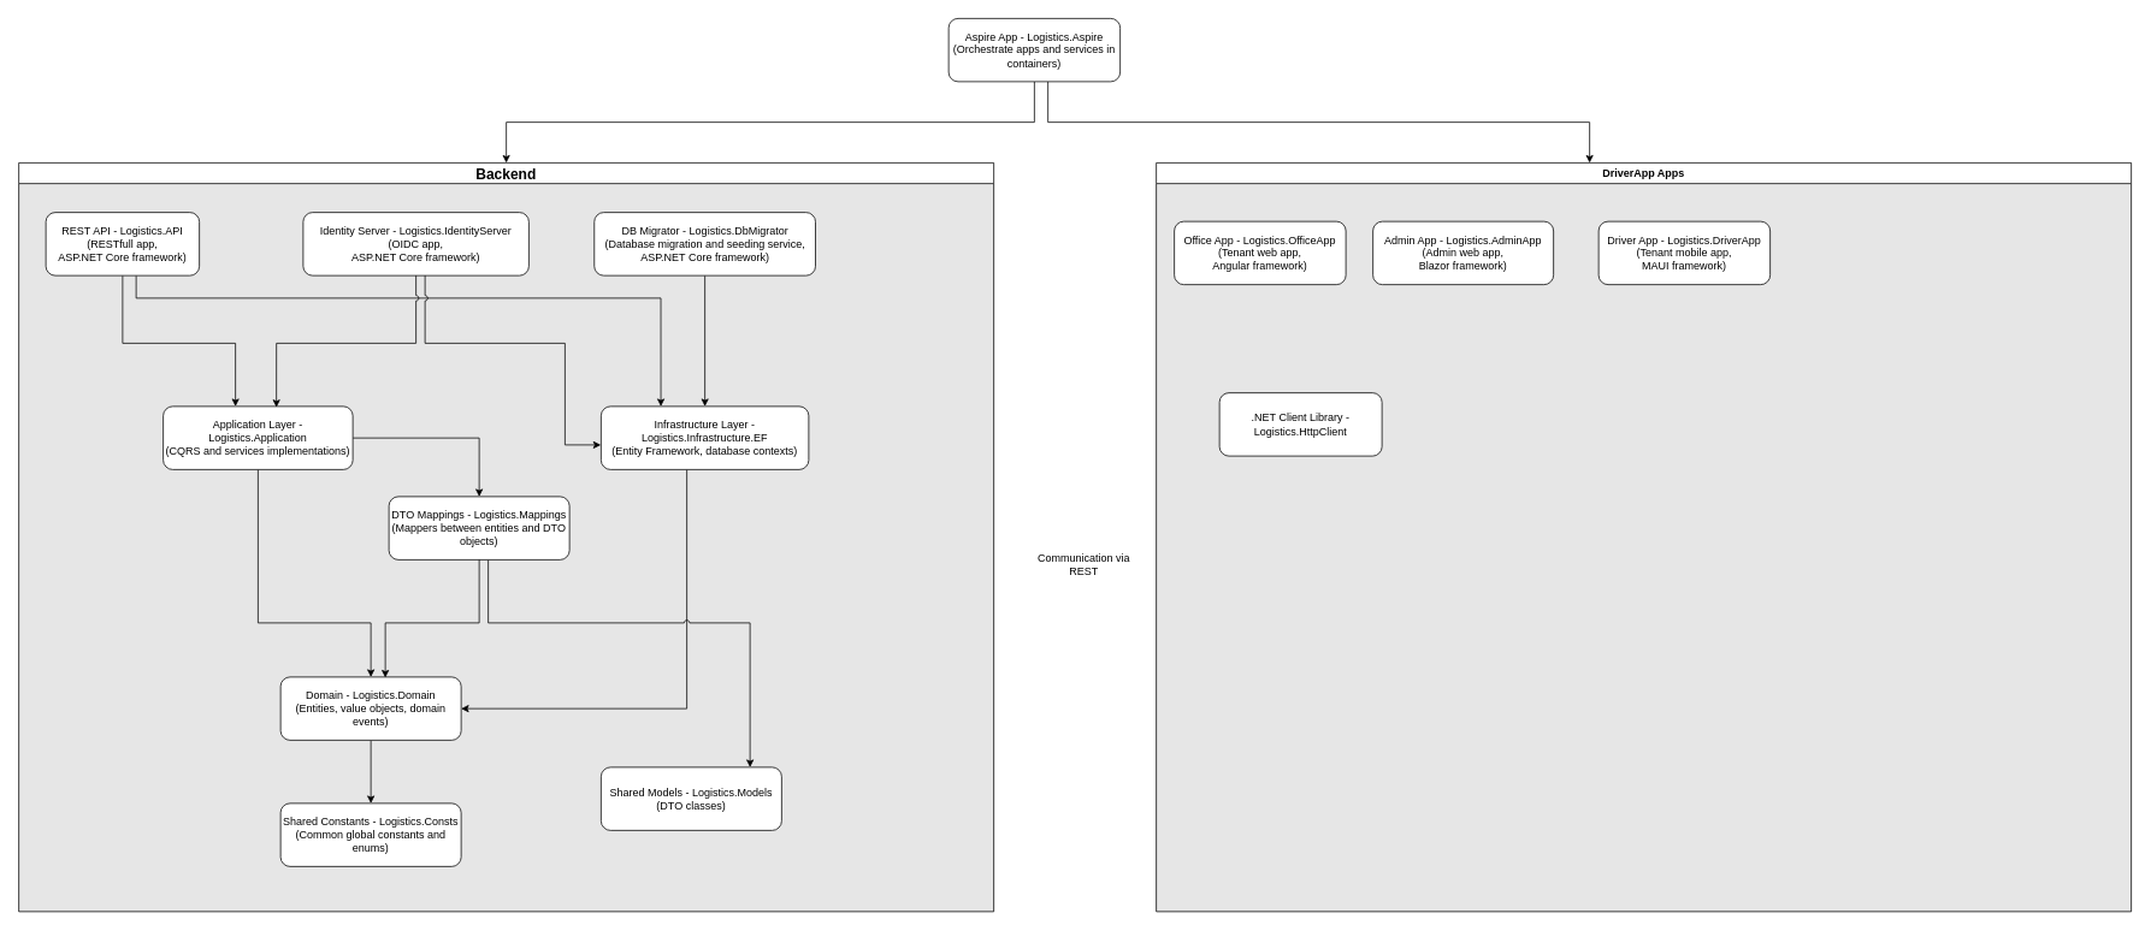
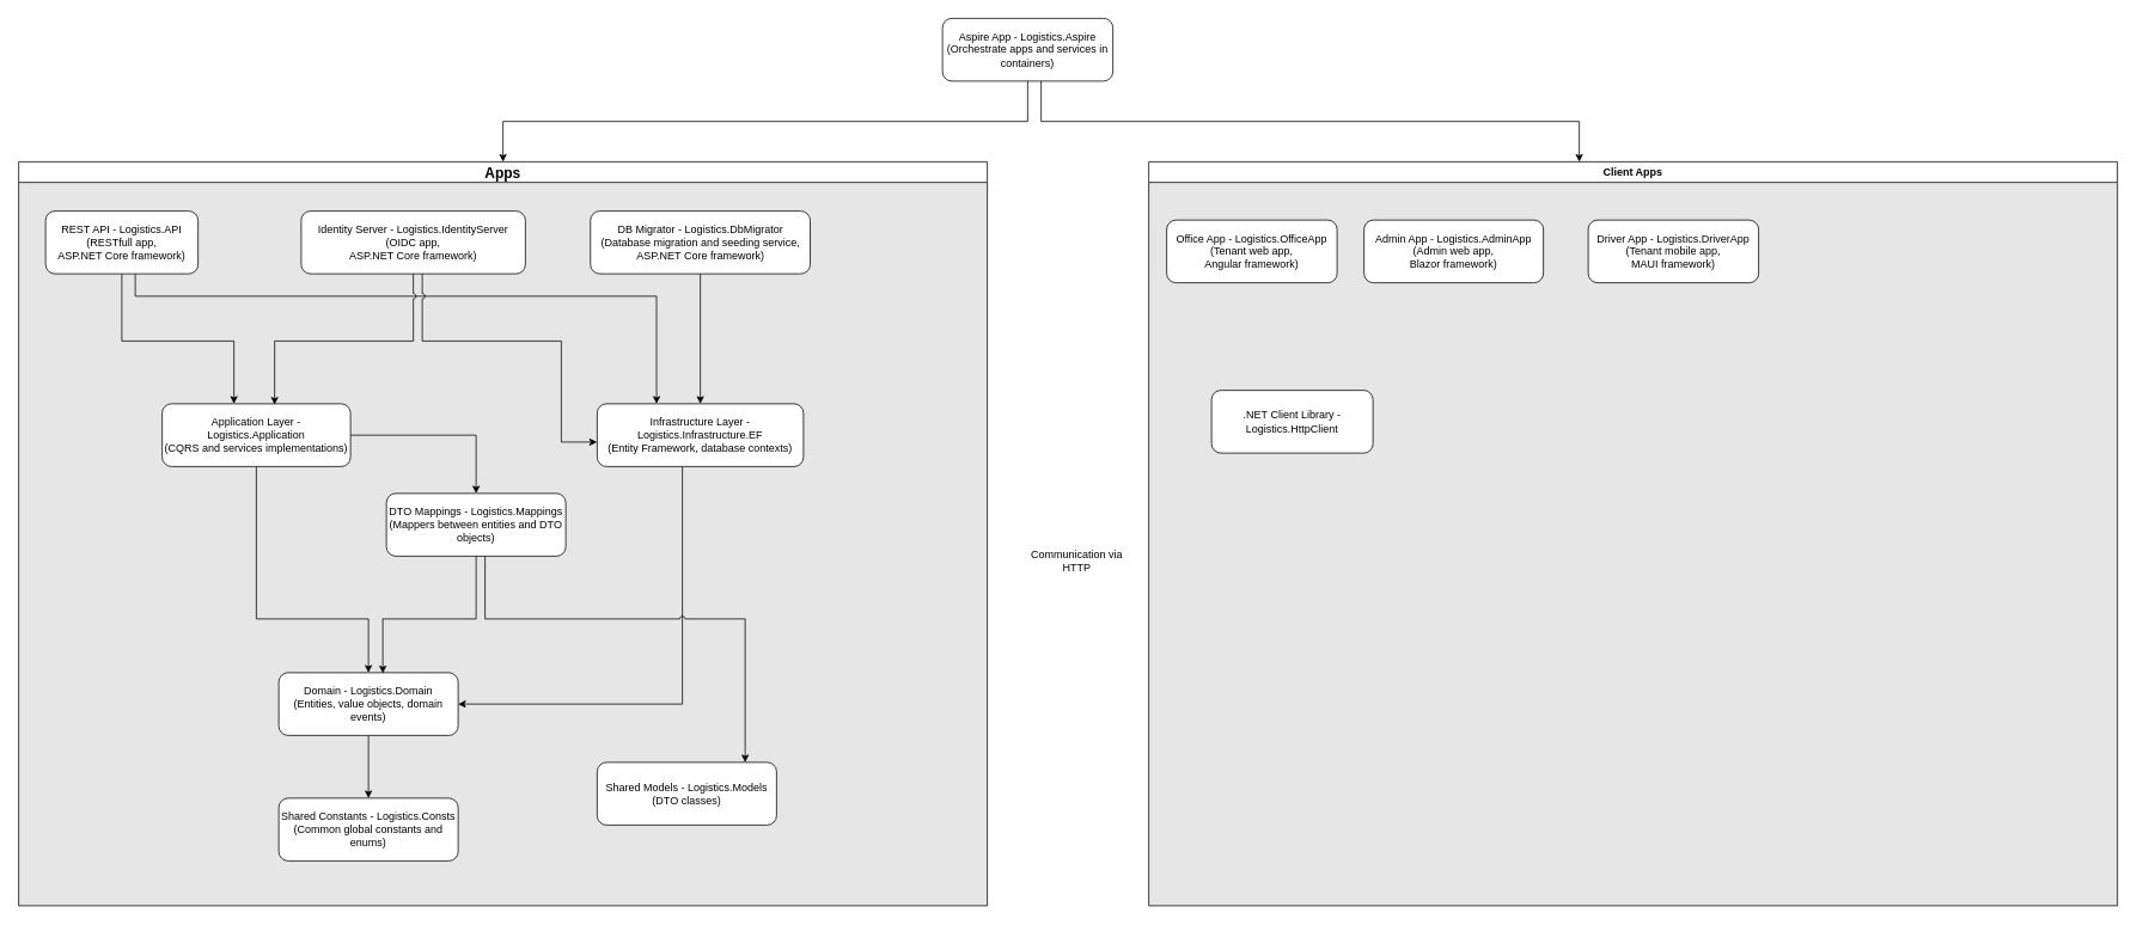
- <mxCell id="2" value="&lt;font style=&quot;font-size: 16px;&quot;&gt;Backend&lt;/font&gt;" style="swimlane;whiteSpace=wrap;html=1;fillStyle=auto;swimlaneFillColor=#E6E6E6;strokeColor=#000000;glass=0;" vertex="1" parent="1"><mxGeometry x="20" y="180" width="1080" height="830" as="geometry" /></mxCell>
+ <mxCell id="2" value="&lt;font style=&quot;font-size: 16px;&quot;&gt;Apps&lt;/font&gt;" style="swimlane;whiteSpace=wrap;html=1;fillStyle=auto;swimlaneFillColor=#E6E6E6;strokeColor=#000000;glass=0;" vertex="1" parent="1"><mxGeometry x="20" y="180" width="1080" height="830" as="geometry" /></mxCell>
- <mxCell id="23" value="DriverApp Apps" style="swimlane;whiteSpace=wrap;html=1;swimlaneFillColor=#E6E6E6;" vertex="1" parent="1"><mxGeometry x="1280" y="180" width="1080" height="830" as="geometry" /></mxCell>
+ <mxCell id="23" value="Client Apps" style="swimlane;whiteSpace=wrap;html=1;swimlaneFillColor=#E6E6E6;" vertex="1" parent="1"><mxGeometry x="1280" y="180" width="1080" height="830" as="geometry" /></mxCell>
- <mxCell id="31" value="Communication via REST" style="text;html=1;align=center;verticalAlign=middle;whiteSpace=wrap;rounded=0;" vertex="1" parent="1"><mxGeometry x="1140" y="610" width="120" height="30" as="geometry" /></mxCell>
+ <mxCell id="31" value="Communication via HTTP" style="text;html=1;align=center;verticalAlign=middle;whiteSpace=wrap;rounded=0;" vertex="1" parent="1"><mxGeometry x="1140" y="610" width="120" height="30" as="geometry" /></mxCell>
